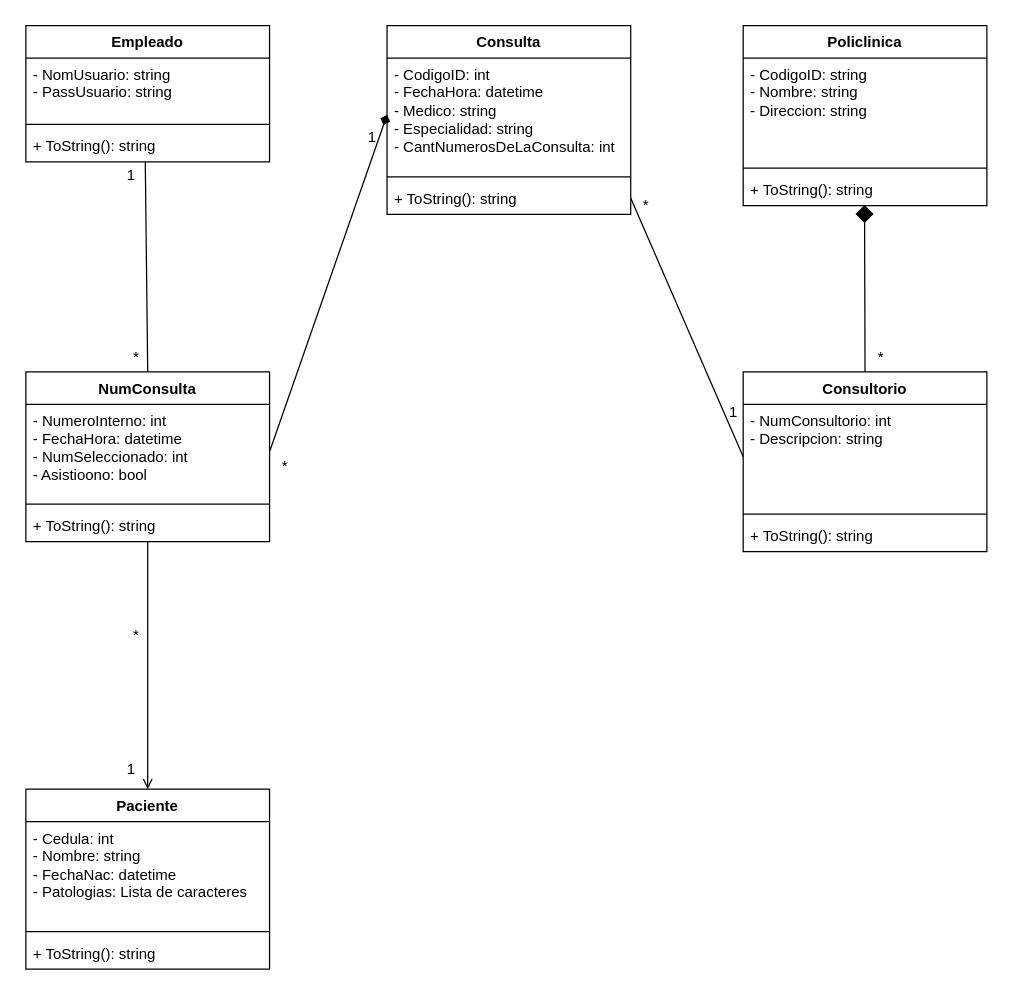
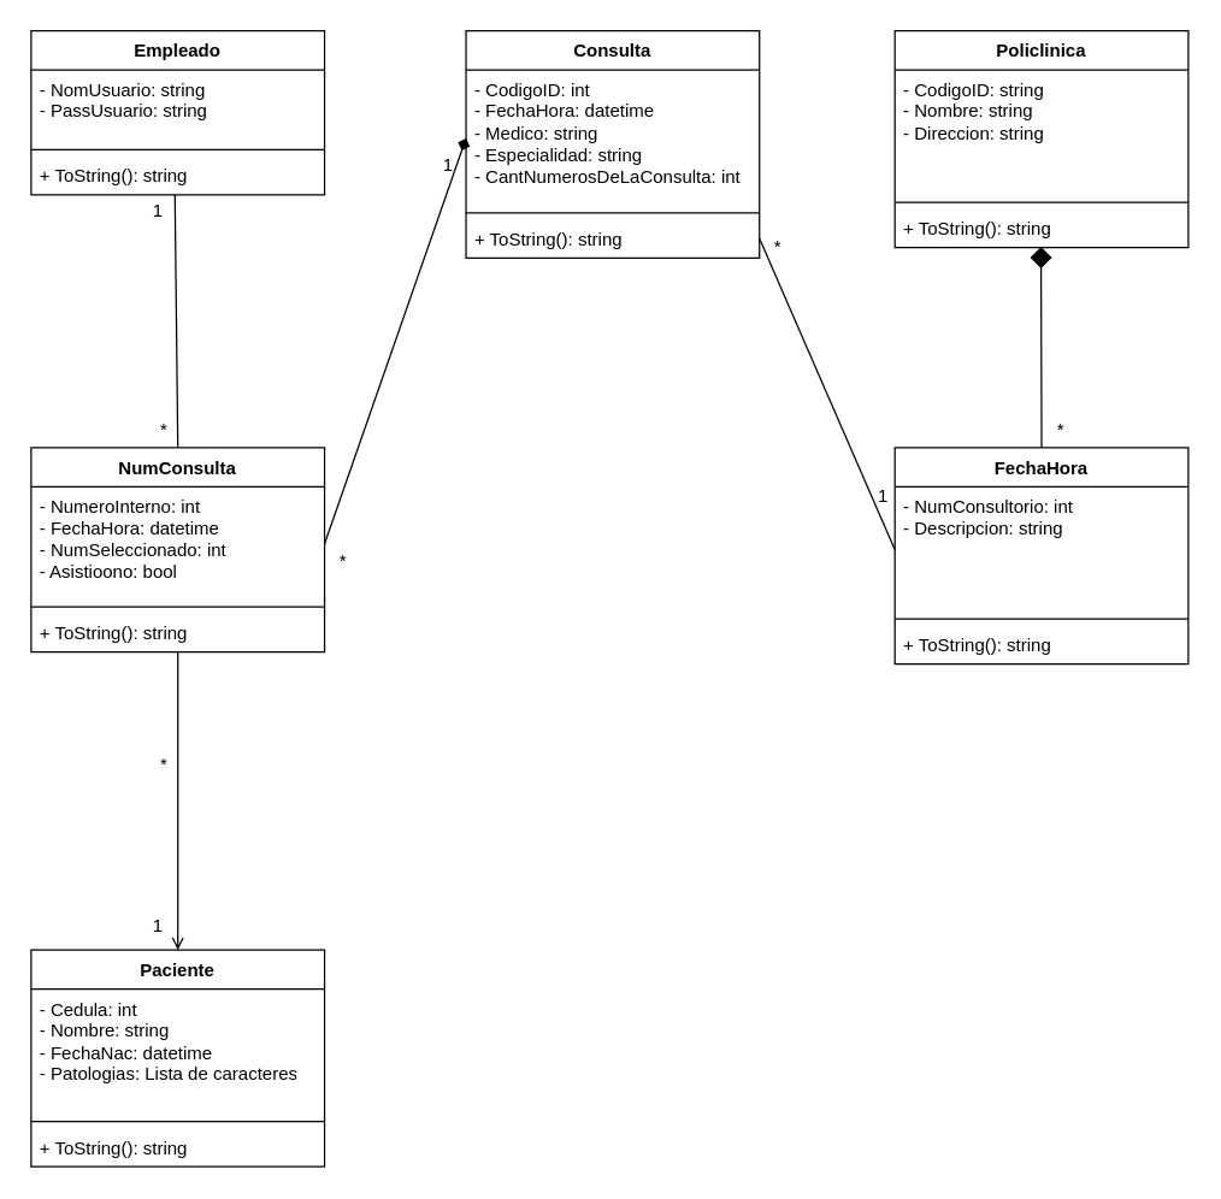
- <mxCell id="14" value="Consultorio" style="swimlane;fontStyle=1;align=center;verticalAlign=top;childLayout=stackLayout;horizontal=1;startSize=26;horizontalStack=0;resizeParent=1;resizeParentMax=0;resizeLast=0;collapsible=1;marginBottom=0;whiteSpace=wrap;html=1;" parent="1" vertex="1"><mxGeometry x="594" y="297" width="195" height="144" as="geometry" /></mxCell>
+ <mxCell id="14" value="FechaHora" style="swimlane;fontStyle=1;align=center;verticalAlign=top;childLayout=stackLayout;horizontal=1;startSize=26;horizontalStack=0;resizeParent=1;resizeParentMax=0;resizeLast=0;collapsible=1;marginBottom=0;whiteSpace=wrap;html=1;" parent="1" vertex="1"><mxGeometry x="594" y="297" width="195" height="144" as="geometry" /></mxCell>
